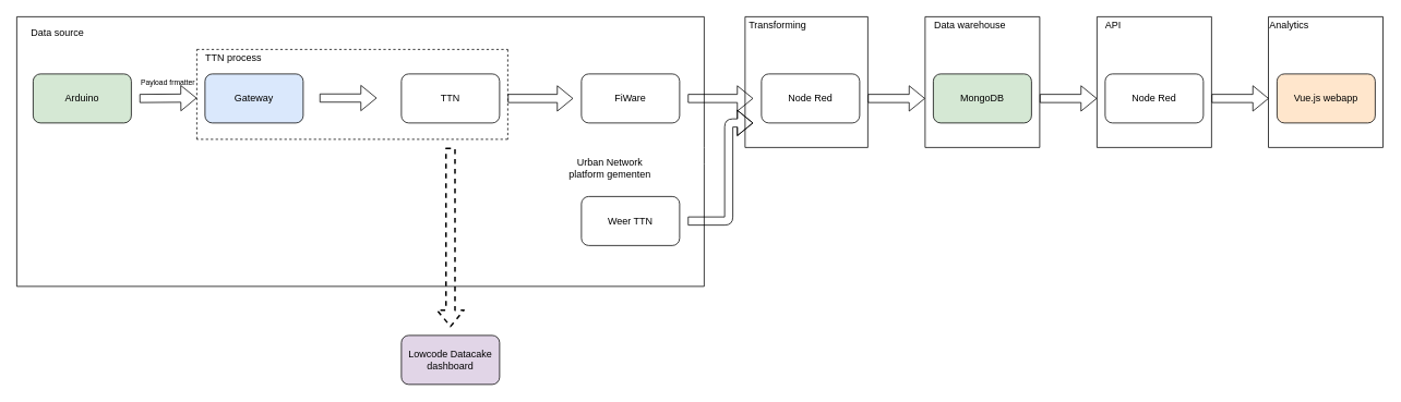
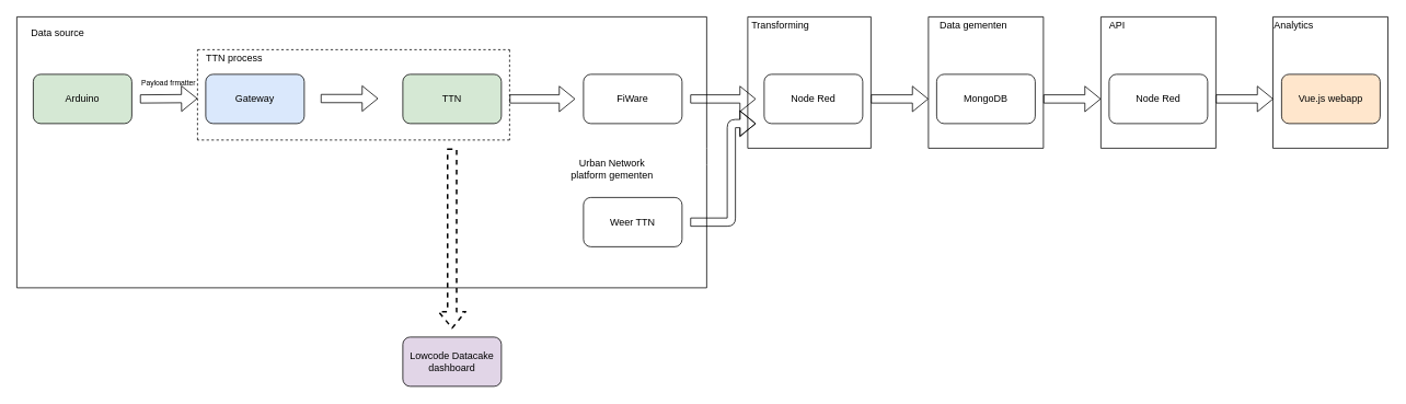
- <mxCell id="39" value="Data warehouse" style="text;html=1;strokeColor=none;fillColor=none;align=center;verticalAlign=middle;whiteSpace=wrap;rounded=0;direction=west;" parent="1" vertex="1"><mxGeometry x="1130" y="20" width="110" height="20" as="geometry" /></mxCell>
+ <mxCell id="39" value="Data gementen" style="text;html=1;strokeColor=none;fillColor=none;align=center;verticalAlign=middle;whiteSpace=wrap;rounded=0;direction=west;" parent="1" vertex="1"><mxGeometry x="1130" y="20" width="110" height="20" as="geometry" /></mxCell>
- <mxCell id="5" value="TTN" style="rounded=1;whiteSpace=wrap;html=1;direction=west;" parent="1" vertex="1"><mxGeometry x="490" y="90" width="120" height="60" as="geometry" /></mxCell>
+ <mxCell id="5" value="TTN" style="rounded=1;whiteSpace=wrap;html=1;direction=west;fillColor=#d5e8d4;" parent="1" vertex="1"><mxGeometry x="490" y="90" width="120" height="60" as="geometry" /></mxCell>
- <mxCell id="11" value="MongoDB" style="rounded=1;whiteSpace=wrap;html=1;direction=west;fillColor=#d5e8d4;" parent="1" vertex="1"><mxGeometry x="1140" y="90" width="120" height="60" as="geometry" /></mxCell>
+ <mxCell id="11" value="MongoDB" style="rounded=1;whiteSpace=wrap;html=1;direction=west;" parent="1" vertex="1"><mxGeometry x="1140" y="90" width="120" height="60" as="geometry" /></mxCell>
